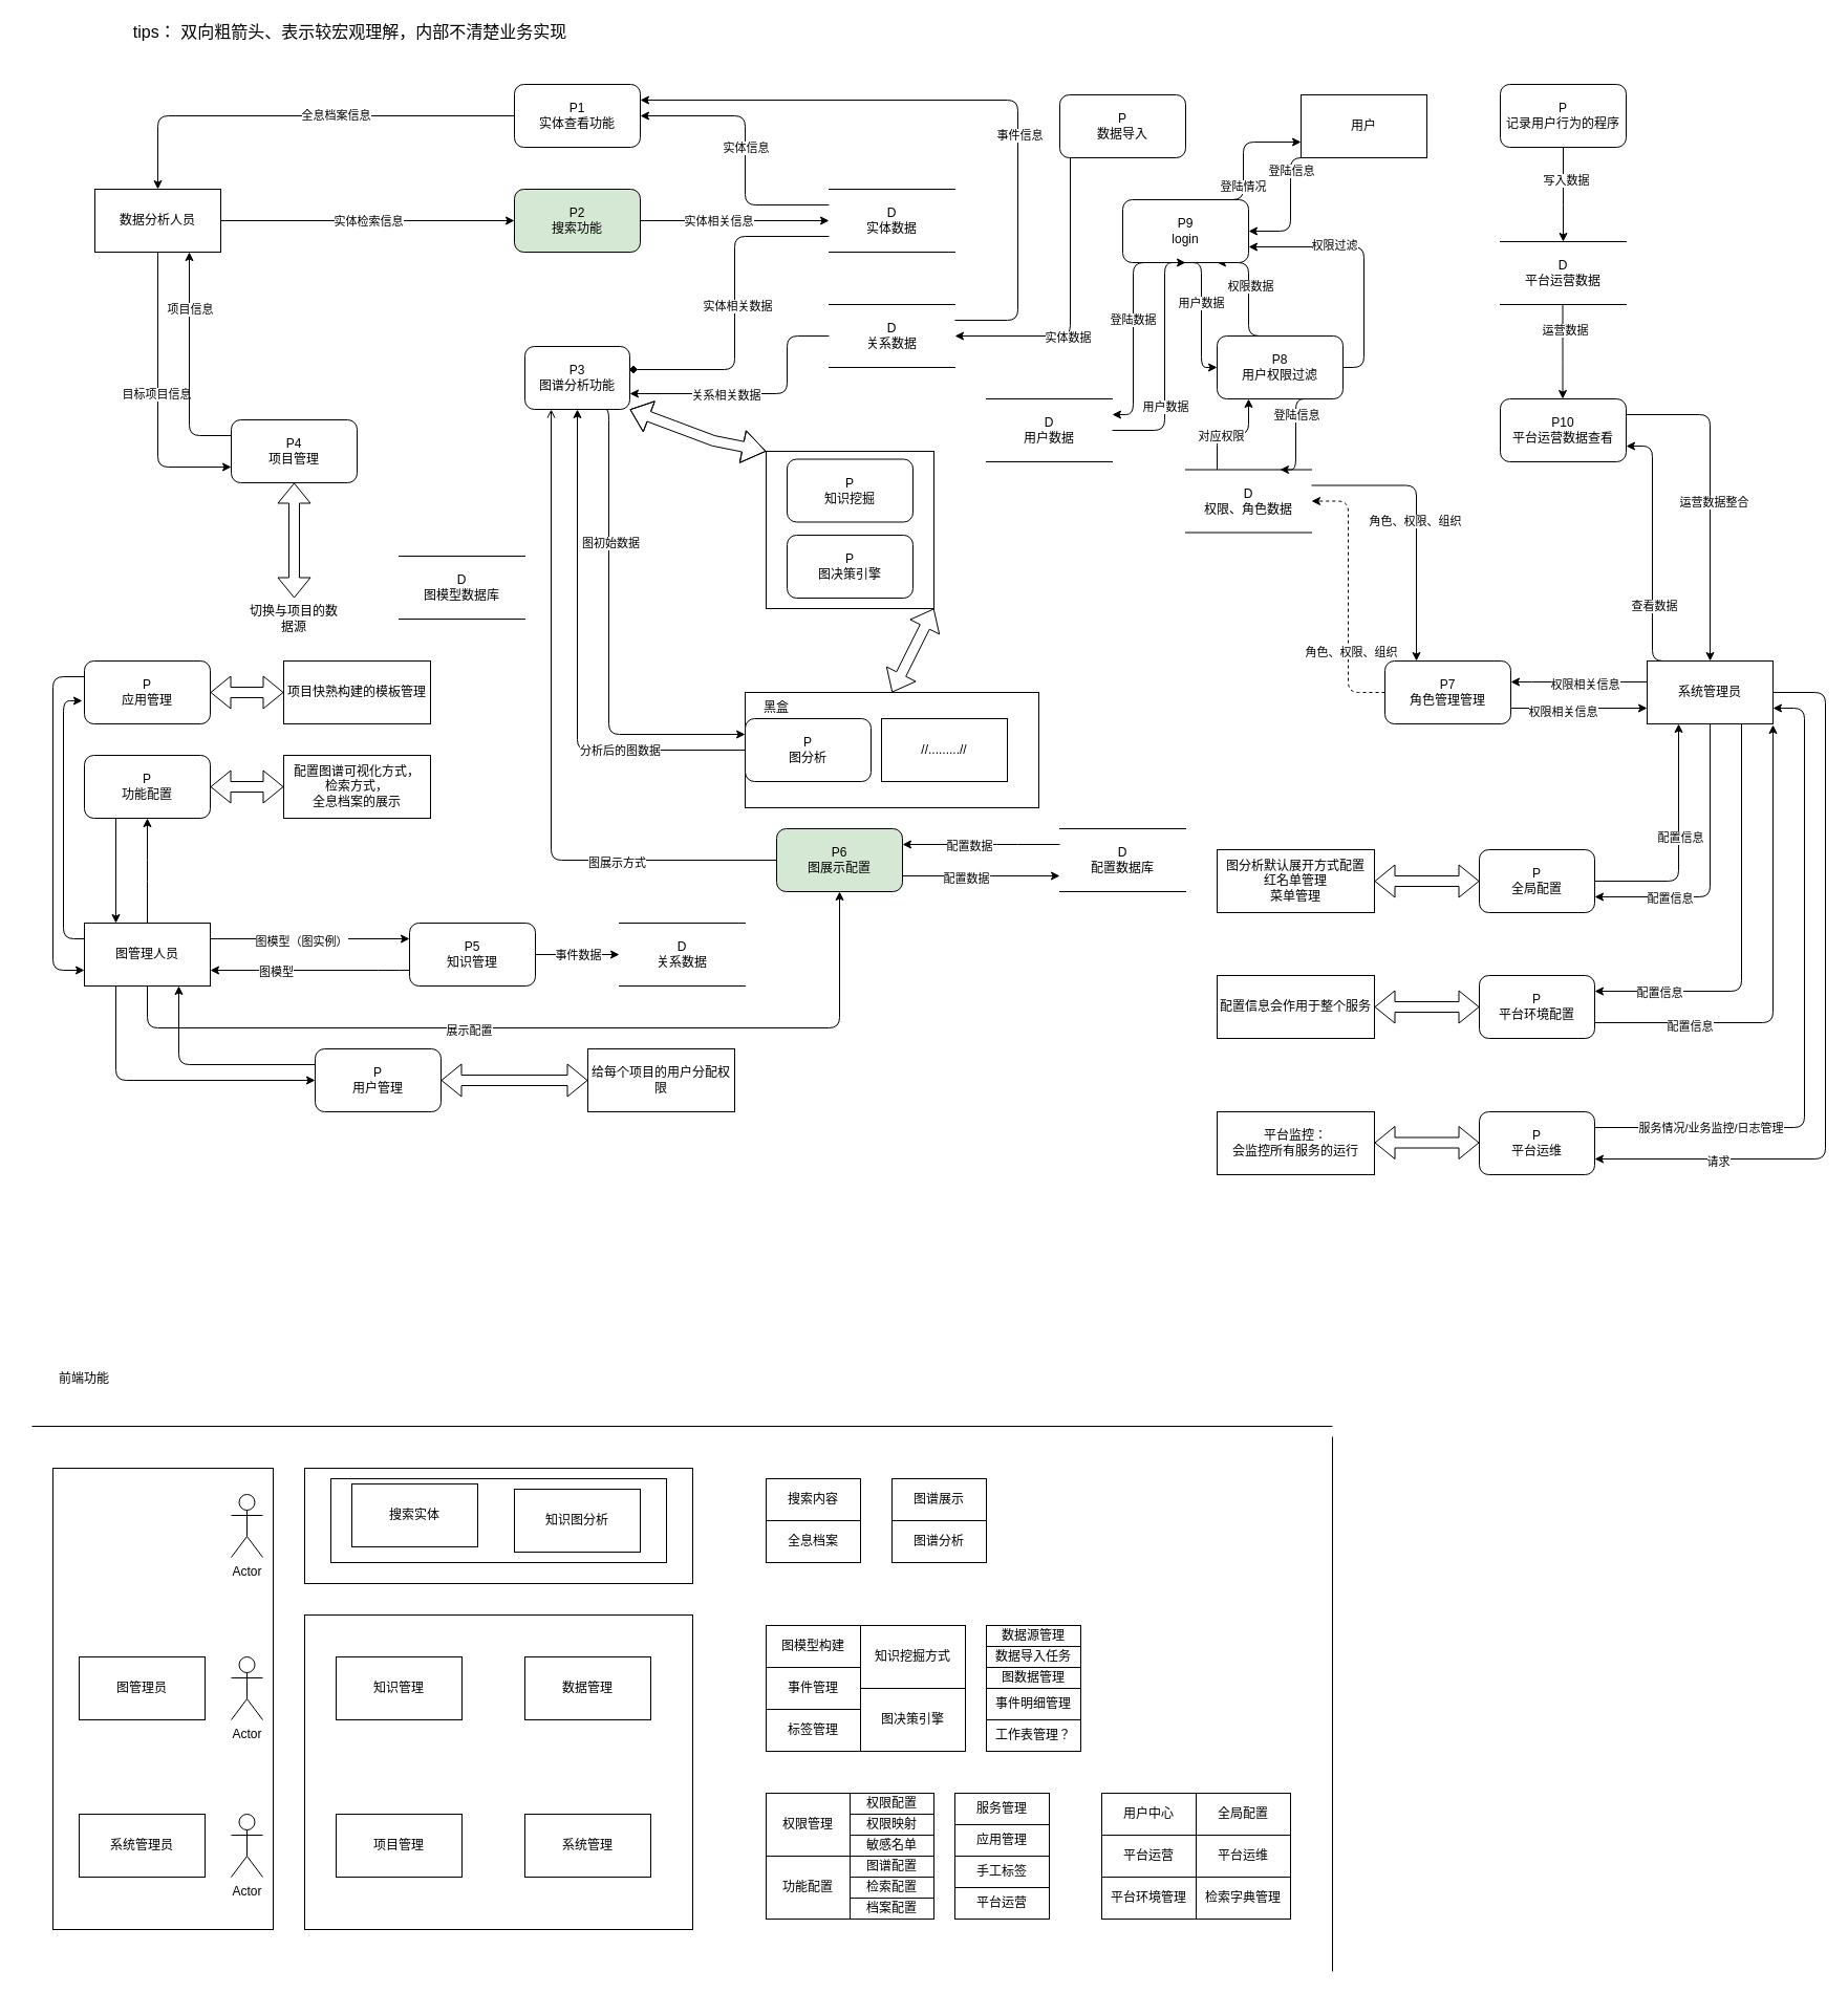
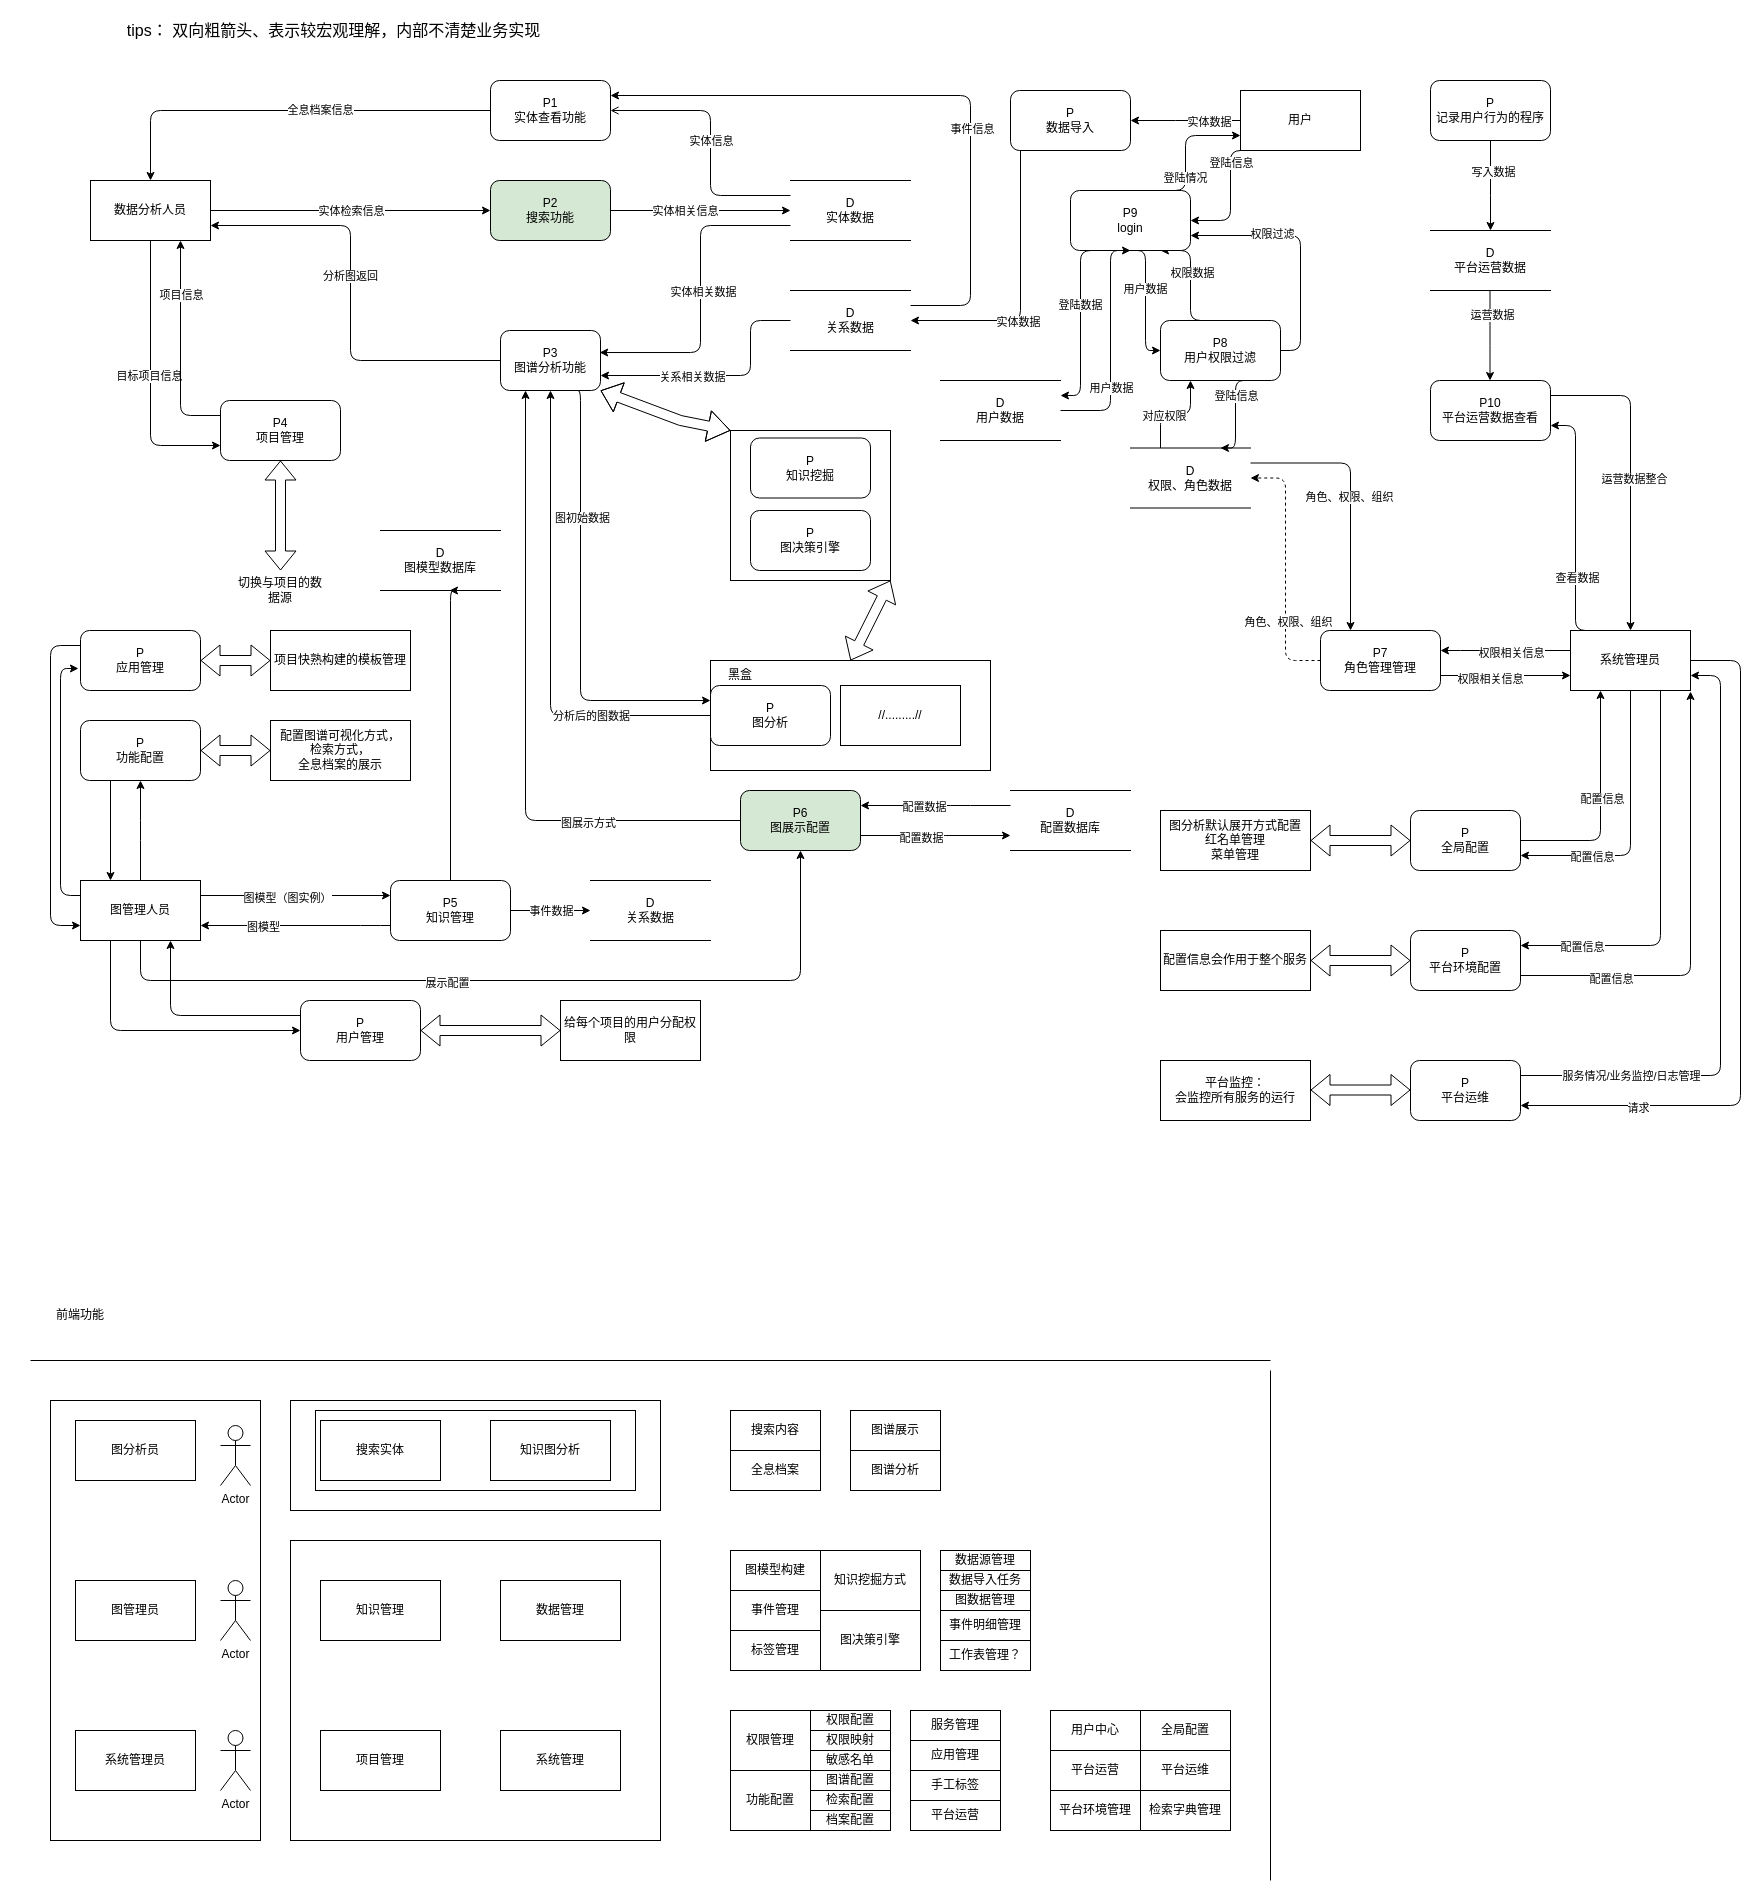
- <mxCell id="91" style="edgeStyle=elbowEdgeStyle;html=1;entryX=1;entryY=0.5;entryDx=0;entryDy=0;exitX=0;exitY=0.25;exitDx=0;exitDy=0;" edge="1" parent="1" source="93" target="80"><mxGeometry relative="1" as="geometry"><Array as="points"><mxPoint x="710" y="120" /><mxPoint x="740" y="310" /></Array></mxGeometry></mxCell>
+ <mxCell id="91" style="edgeStyle=elbowEdgeStyle;html=1;entryX=1;entryY=0.5;entryDx=0;entryDy=0;exitX=0;exitY=0.25;exitDx=0;exitDy=0;endArrow=open;" edge="1" parent="1" source="93" target="80"><mxGeometry relative="1" as="geometry"><Array as="points"><mxPoint x="710" y="120" /><mxPoint x="740" y="310" /></Array></mxGeometry></mxCell>
+ <mxCell id="116" style="edgeStyle=elbowEdgeStyle;html=1;entryX=1;entryY=0.5;entryDx=0;entryDy=0;elbow=horizontal;" edge="1" parent="1" source="120" target="123"><mxGeometry relative="1" as="geometry" /></mxCell>
+ <mxCell id="117" value="实体数据" style="edgeLabel;html=1;align=center;verticalAlign=middle;resizable=0;points=[];" vertex="1" connectable="0" parent="116"><mxGeometry x="-0.413" y="1" relative="1" as="geometry"><mxPoint as="offset" /></mxGeometry></mxCell>
+ <mxCell id="83" style="edgeStyle=elbowEdgeStyle;html=1;elbow=horizontal;exitX=0;exitY=0.5;exitDx=0;exitDy=0;entryX=1;entryY=0.75;entryDx=0;entryDy=0;" edge="1" parent="1" source="85" target="66"><mxGeometry relative="1" as="geometry"><mxPoint x="500" y="450" as="sourcePoint" /><mxPoint x="220" y="220" as="targetPoint" /><Array as="points"><mxPoint x="350" y="370" /><mxPoint x="450" y="370" /><mxPoint x="390" y="330" /></Array></mxGeometry></mxCell>
+ <mxCell id="84" value="分析图返回" style="edgeLabel;html=1;align=center;verticalAlign=middle;resizable=0;points=[];" vertex="1" connectable="0" parent="83"><mxGeometry x="0.104" y="1" relative="1" as="geometry"><mxPoint as="offset" /></mxGeometry></mxCell>
- <mxCell id="89" style="edgeStyle=elbowEdgeStyle;html=1;entryX=0.992;entryY=0.367;entryDx=0;entryDy=0;entryPerimeter=0;exitX=0;exitY=0.75;exitDx=0;exitDy=0;endArrow=diamond;" edge="1" parent="1" source="93" target="85"><mxGeometry relative="1" as="geometry"><Array as="points"><mxPoint x="700" y="270" /><mxPoint x="700" y="340" /><mxPoint x="760" y="220" /></Array></mxGeometry></mxCell>
+ <mxCell id="89" style="edgeStyle=elbowEdgeStyle;html=1;entryX=0.992;entryY=0.367;entryDx=0;entryDy=0;entryPerimeter=0;exitX=0;exitY=0.75;exitDx=0;exitDy=0;" edge="1" parent="1" source="93" target="85"><mxGeometry relative="1" as="geometry"><Array as="points"><mxPoint x="700" y="270" /><mxPoint x="700" y="340" /><mxPoint x="760" y="220" /></Array></mxGeometry></mxCell>
- <mxCell id="99" style="edgeStyle=elbowEdgeStyle;html=1;entryX=0.25;entryY=1;entryDx=0;entryDy=0;endArrow=open;" edge="1" parent="1" source="103" target="85"><mxGeometry relative="1" as="geometry"><Array as="points"><mxPoint x="525" y="570" /></Array></mxGeometry></mxCell>
+ <mxCell id="99" style="edgeStyle=elbowEdgeStyle;html=1;entryX=0.25;entryY=1;entryDx=0;entryDy=0;" edge="1" parent="1" source="103" target="85"><mxGeometry relative="1" as="geometry"><Array as="points"><mxPoint x="525" y="570" /></Array></mxGeometry></mxCell>
+ <mxCell id="110" style="edgeStyle=elbowEdgeStyle;html=1;entryX=0.575;entryY=1;entryDx=0;entryDy=0;exitX=0.5;exitY=0;exitDx=0;exitDy=0;entryPerimeter=0;" edge="1" parent="1" source="115" target="131"><mxGeometry relative="1" as="geometry"><mxPoint x="430" y="870" as="sourcePoint" /><Array as="points"><mxPoint x="450" y="820" /><mxPoint x="420" y="830" /></Array></mxGeometry></mxCell>
- <mxCell id="9" value="搜索实体" style="rounded=0;whiteSpace=wrap;html=1;movable=1;resizable=1;rotatable=1;deletable=1;editable=1;connectable=1;locked=0;" parent="1" vertex="1"><mxGeometry x="335" y="1415" width="120" height="60" as="geometry" /></mxCell>
+ <mxCell id="9" value="搜索实体" style="rounded=0;whiteSpace=wrap;html=1;movable=1;resizable=1;rotatable=1;deletable=1;editable=1;connectable=1;locked=0;" parent="1" vertex="1"><mxGeometry x="320" y="1420" width="120" height="60" as="geometry" /></mxCell>
+ <mxCell id="5" value="图分析员" style="rounded=0;whiteSpace=wrap;html=1;movable=1;resizable=1;rotatable=1;deletable=1;editable=1;connectable=1;locked=0;" parent="1" vertex="1"><mxGeometry x="75" y="1420" width="120" height="60" as="geometry" /></mxCell>
